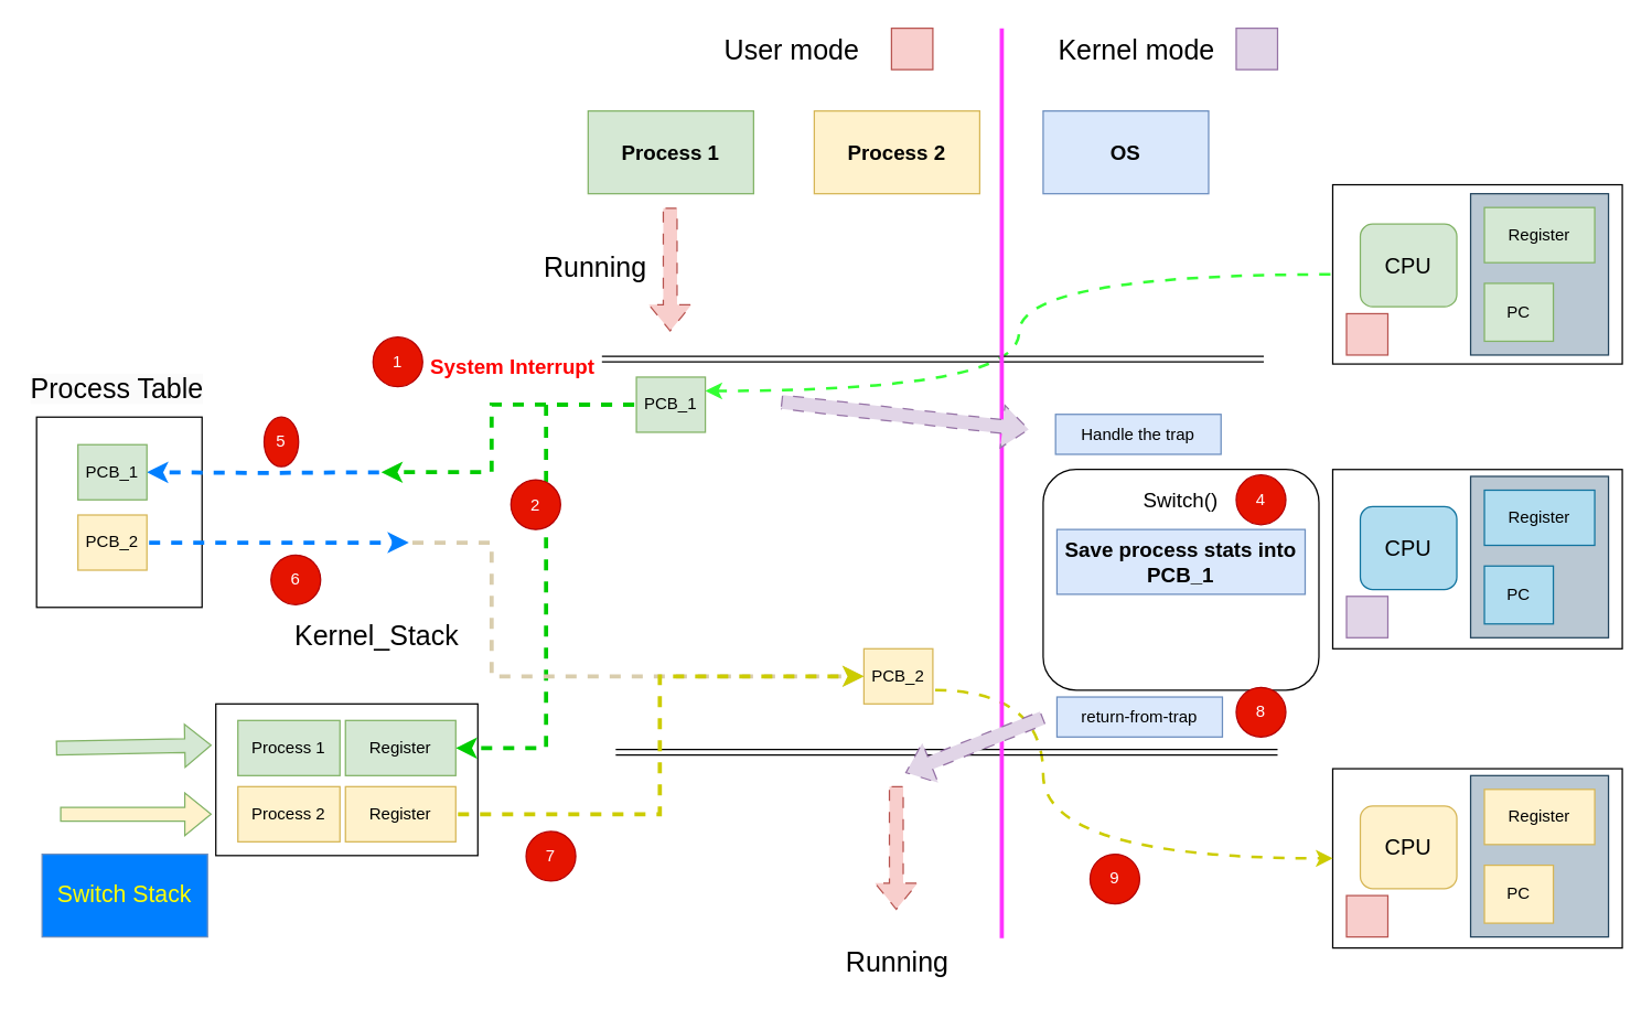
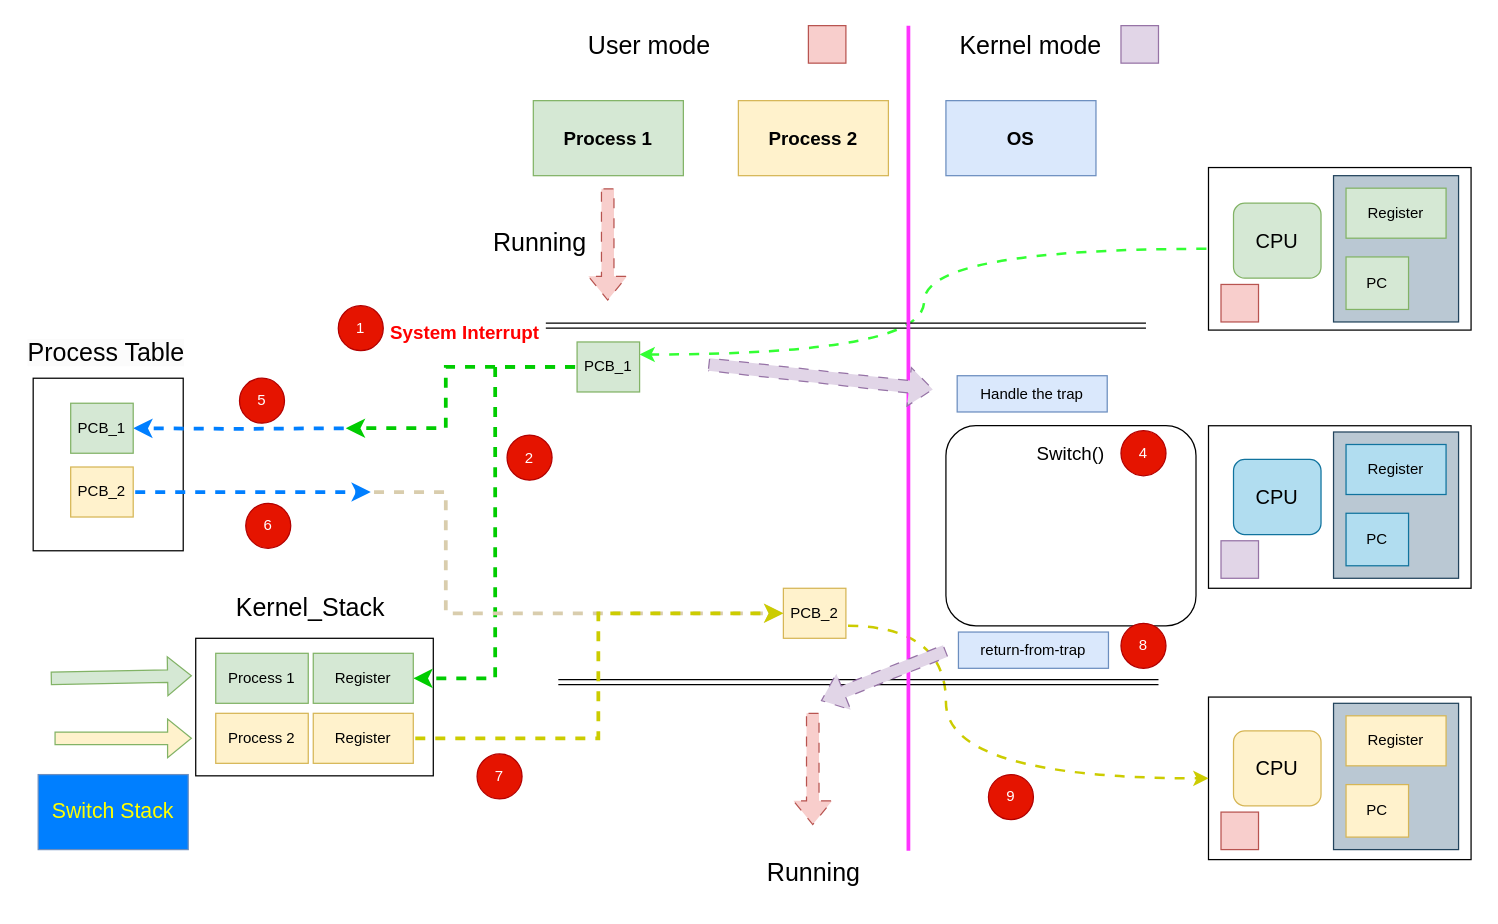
- <mxCell id="41" value="&lt;font style=&quot;font-size: 20px;&quot;&gt;User mode&lt;/font&gt;" style="text;html=1;align=center;verticalAlign=middle;whiteSpace=wrap;rounded=0;" parent="1" vertex="1"><mxGeometry x="511" y="20" width="126" height="30" as="geometry" /></mxCell>
+ <mxCell id="41" value="&lt;font style=&quot;font-size: 20px;&quot;&gt;User mode&lt;/font&gt;" style="text;html=1;align=center;verticalAlign=middle;whiteSpace=wrap;rounded=0;" parent="1" vertex="1"><mxGeometry x="456" y="20" width="126" height="30" as="geometry" /></mxCell>
- <mxCell id="68" value="5" style="ellipse;whiteSpace=wrap;html=1;aspect=fixed;fillColor=#e51400;strokeColor=#B20000;fontColor=#ffffff;" parent="1" vertex="1"><mxGeometry x="191" y="302" width="25" height="36" as="geometry" /></mxCell>
+ <mxCell id="68" value="5" style="ellipse;whiteSpace=wrap;html=1;aspect=fixed;fillColor=#e51400;strokeColor=#B20000;fontColor=#ffffff;" parent="1" vertex="1"><mxGeometry x="191" y="302" width="36" height="36" as="geometry" /></mxCell>
- <mxCell id="66" value="2" style="ellipse;whiteSpace=wrap;html=1;aspect=fixed;fillColor=#e51400;strokeColor=#B20000;fontColor=#ffffff;" parent="1" vertex="1"><mxGeometry x="370" y="347.5" width="36" height="36" as="geometry" /></mxCell>
+ <mxCell id="66" value="2" style="ellipse;whiteSpace=wrap;html=1;aspect=fixed;fillColor=#e51400;strokeColor=#B20000;fontColor=#ffffff;" parent="1" vertex="1"><mxGeometry x="405" y="347.5" width="36" height="36" as="geometry" /></mxCell>
- <mxCell id="5" value="&lt;b style=&quot;font-size: 15px;&quot;&gt;Save process stats into PCB_1&lt;/b&gt;" style="rounded=0;whiteSpace=wrap;html=1;fillColor=#dae8fc;strokeColor=#6c8ebf;" parent="1" vertex="1"><mxGeometry x="766" y="383.5" width="180" height="47" as="geometry" /></mxCell>
- <mxCell id="39" value="&lt;font style=&quot;font-size: 20px;&quot;&gt;Kernel_Stack&lt;/font&gt;" style="text;html=1;align=center;verticalAlign=middle;whiteSpace=wrap;rounded=0;" parent="1" vertex="1"><mxGeometry x="215" y="445" width="116" height="30" as="geometry" /></mxCell>
+ <mxCell id="39" value="&lt;font style=&quot;font-size: 20px;&quot;&gt;Kernel_Stack&lt;/font&gt;" style="text;html=1;align=center;verticalAlign=middle;whiteSpace=wrap;rounded=0;" parent="1" vertex="1"><mxGeometry x="190" y="470" width="116" height="30" as="geometry" /></mxCell>
